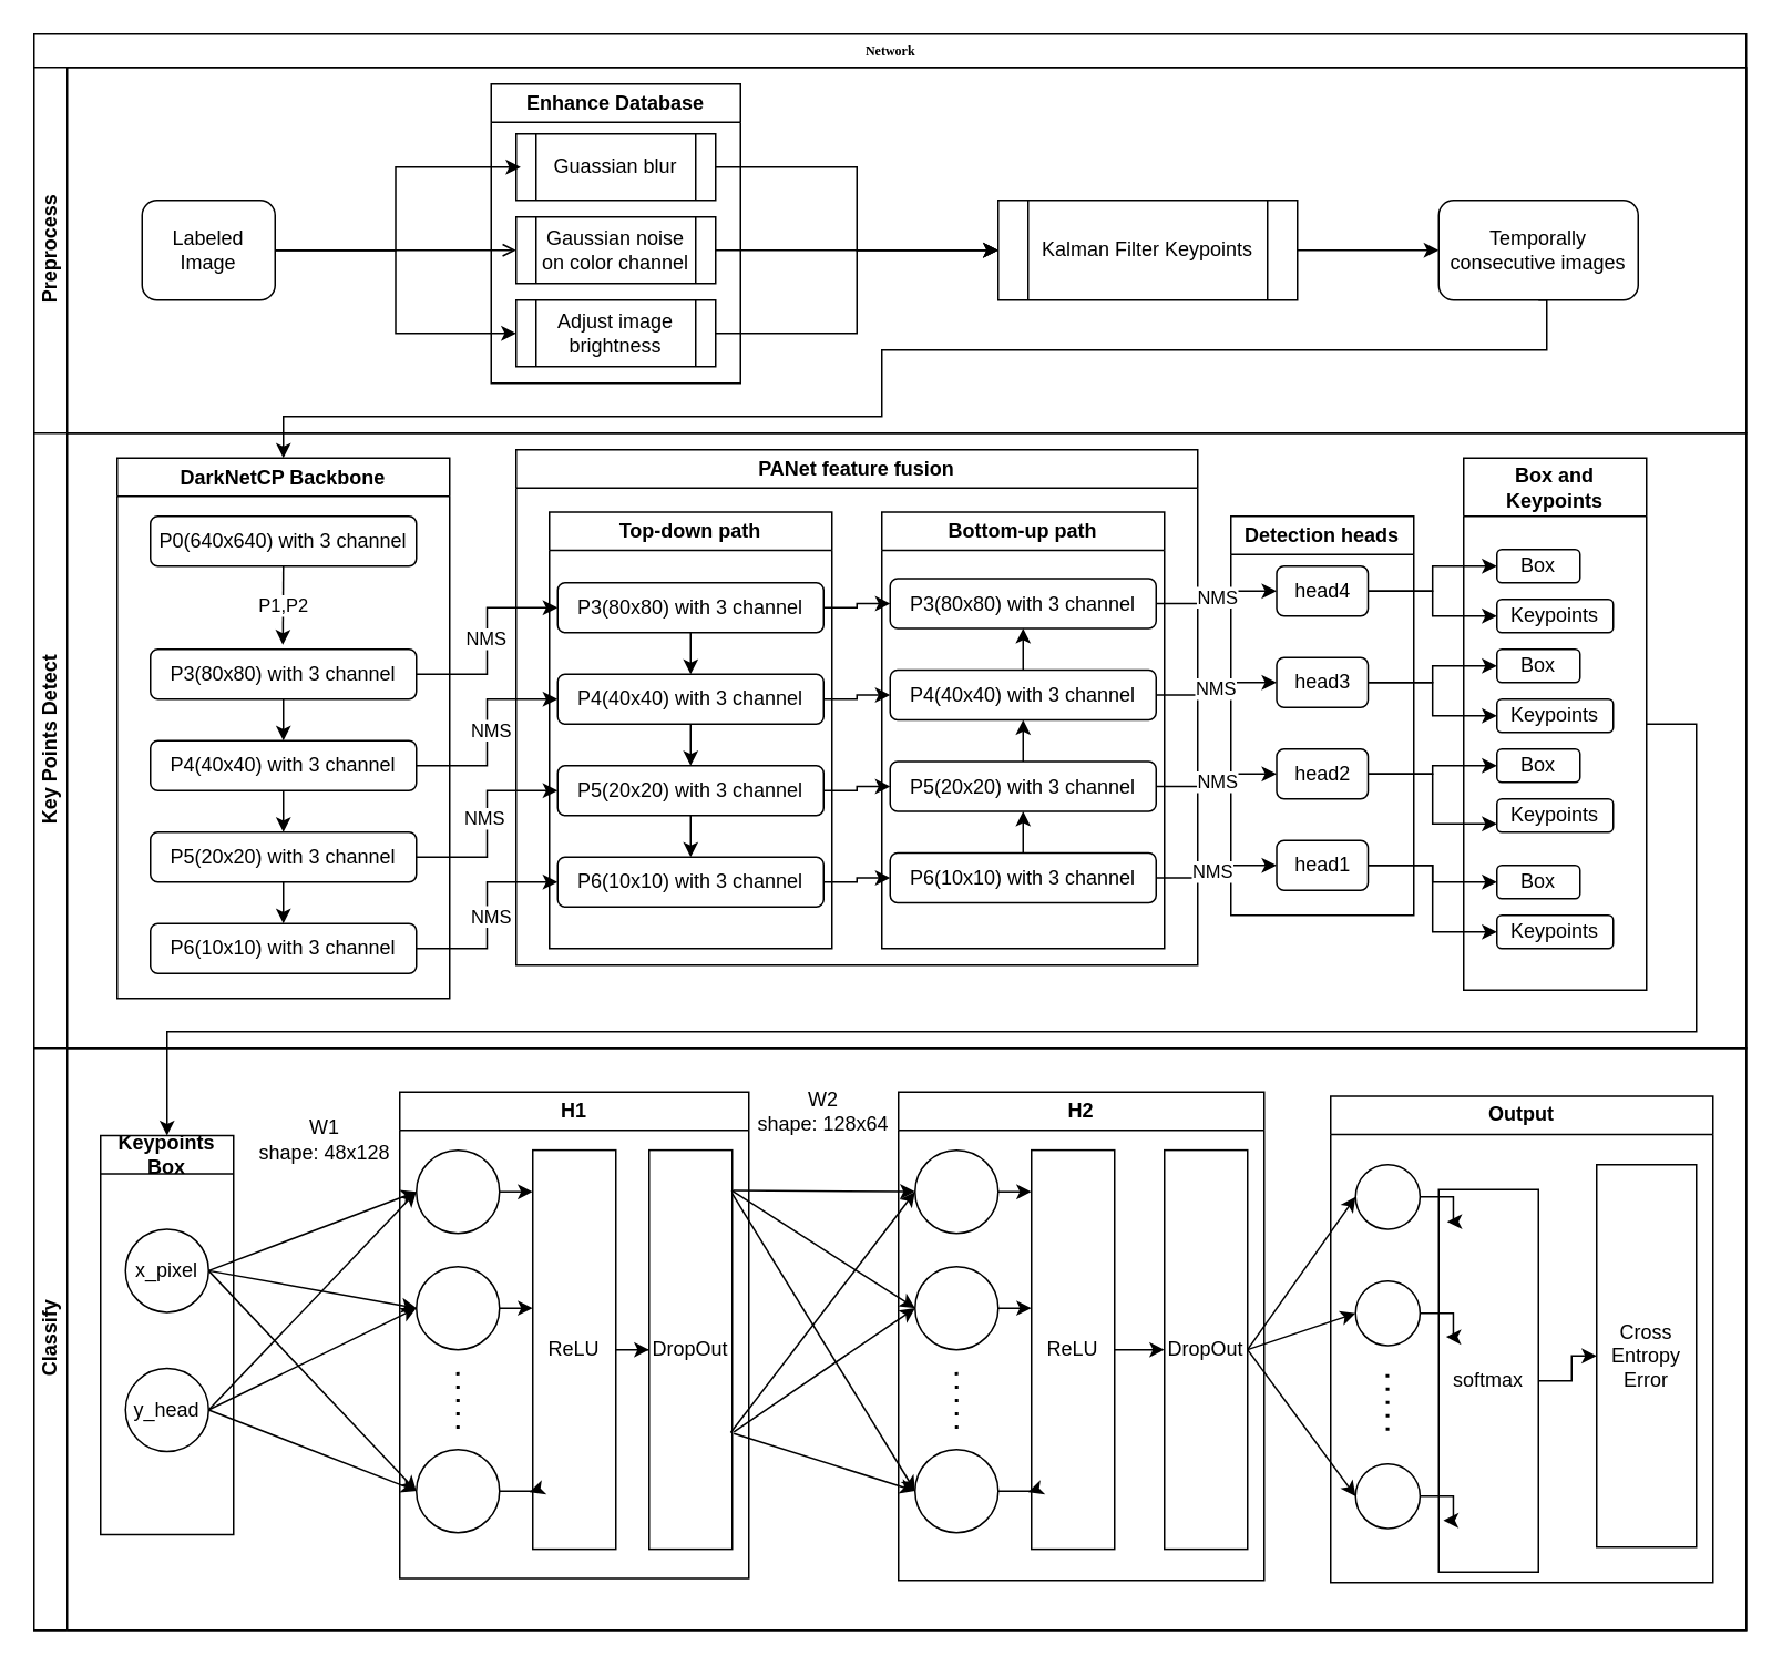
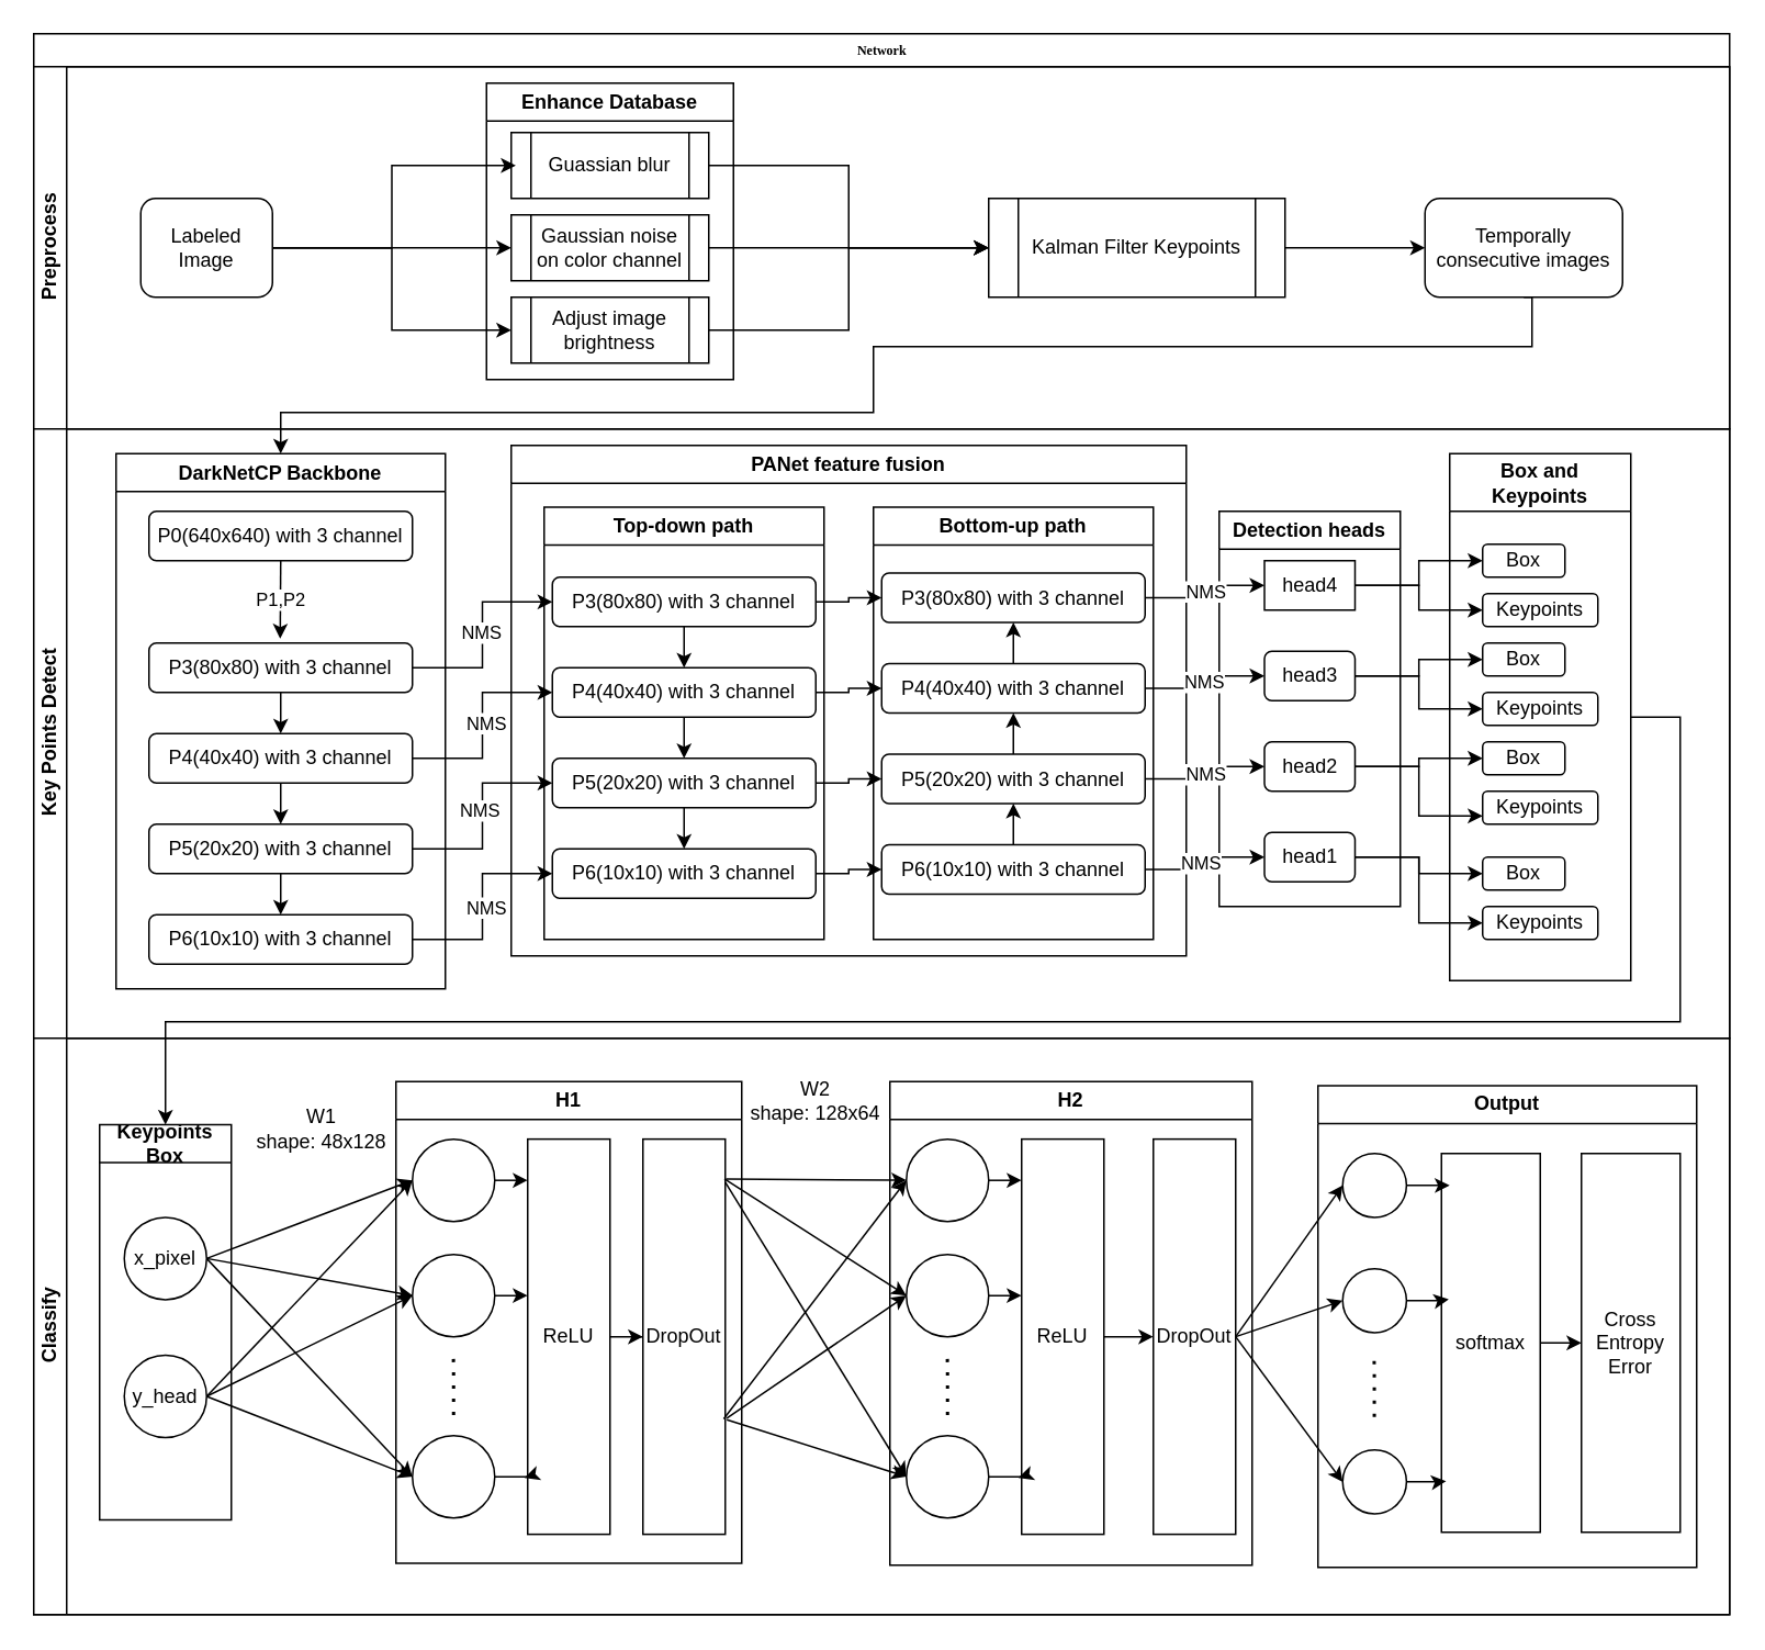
- <mxCell id="4" style="edgeStyle=orthogonalEdgeStyle;rounded=0;orthogonalLoop=1;jettySize=auto;html=1;entryX=0;entryY=0.5;entryDx=0;entryDy=0;endArrow=open;" parent="3" source="6" target="11" edge="1"><mxGeometry relative="1" as="geometry" /></mxCell>
+ <mxCell id="4" style="edgeStyle=orthogonalEdgeStyle;rounded=0;orthogonalLoop=1;jettySize=auto;html=1;entryX=0;entryY=0.5;entryDx=0;entryDy=0;" parent="3" source="6" target="11" edge="1"><mxGeometry relative="1" as="geometry" /></mxCell>
- <mxCell id="60" value="head4" style="rounded=1;whiteSpace=wrap;html=1;" parent="59" vertex="1"><mxGeometry x="27.5" y="30" width="55" height="30" as="geometry" /></mxCell>
+ <mxCell id="60" value="head4" style="whiteSpace=wrap;html=1;rounded=0;" parent="59" vertex="1"><mxGeometry x="27.5" y="30" width="55" height="30" as="geometry" /></mxCell>
- <mxCell id="136" value="softmax" style="rounded=0;whiteSpace=wrap;html=1;" vertex="1" parent="130"><mxGeometry x="65" y="56.25" width="60" height="230" as="geometry" /></mxCell>
+ <mxCell id="136" value="softmax" style="rounded=0;whiteSpace=wrap;html=1;" vertex="1" parent="130"><mxGeometry x="75" y="41.25" width="60" height="230" as="geometry" /></mxCell>
